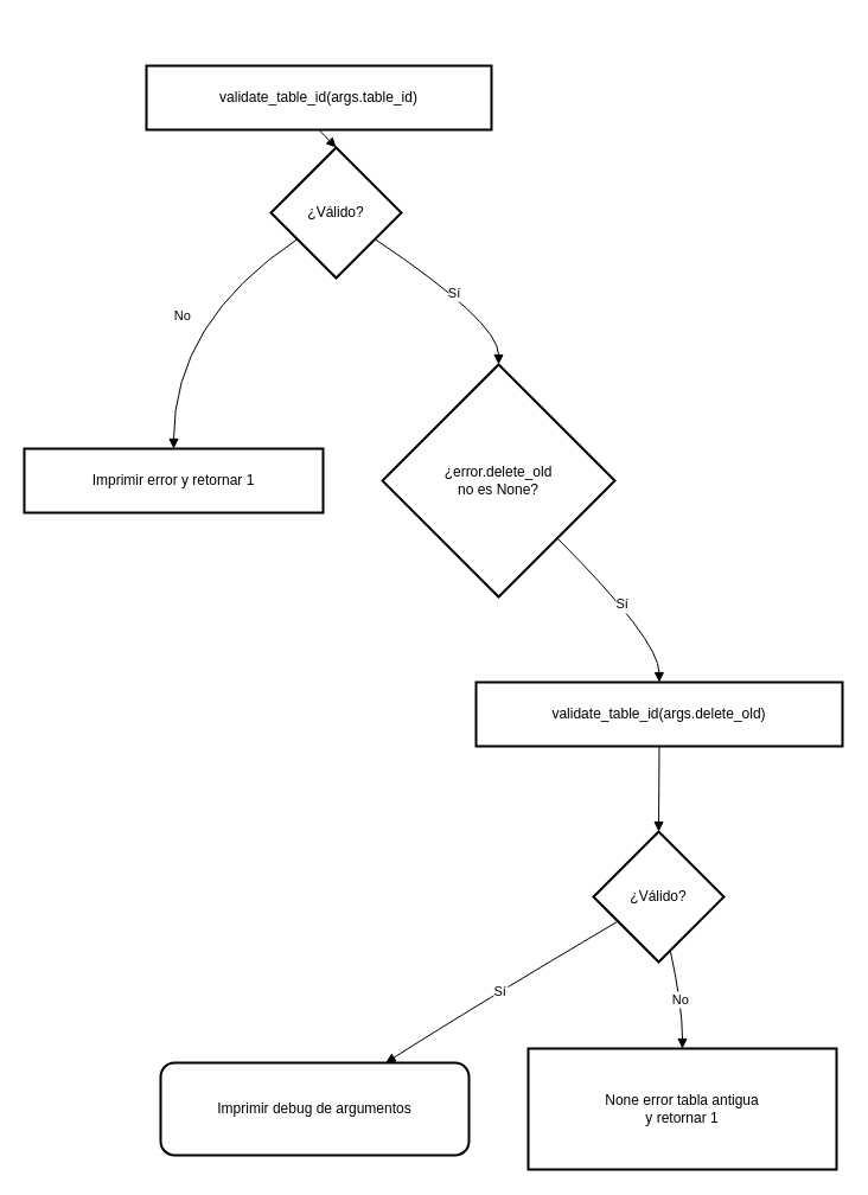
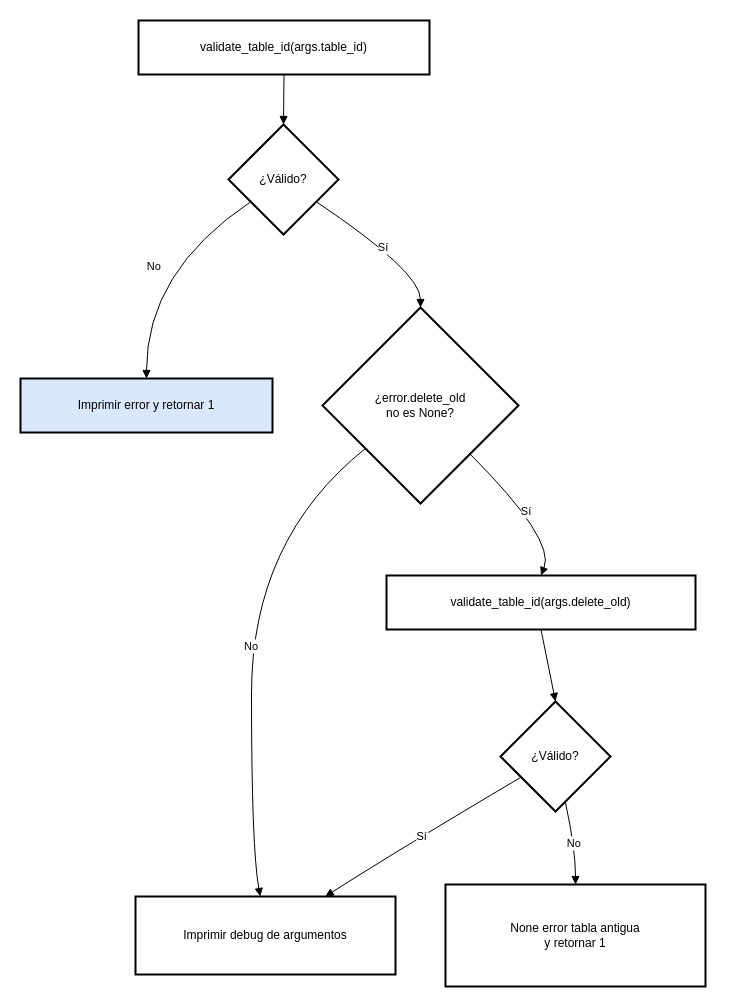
- <mxCell id="2" value="validate_table_id(args.table_id)" style="whiteSpace=wrap;strokeWidth=2;" vertex="1" parent="1"><mxGeometry x="123" y="55" width="291" height="54" as="geometry" /></mxCell>
+ <mxCell id="2" value="validate_table_id(args.table_id)" style="whiteSpace=wrap;strokeWidth=2;" vertex="1" parent="1"><mxGeometry x="138" y="20" width="291" height="54" as="geometry" /></mxCell>
- <mxCell id="4" value="Imprimir error y retornar 1" style="whiteSpace=wrap;strokeWidth=2;" vertex="1" parent="1"><mxGeometry x="20" y="378" width="252" height="54" as="geometry" /></mxCell>
+ <mxCell id="4" value="Imprimir error y retornar 1" style="whiteSpace=wrap;strokeWidth=2;fillColor=#dae8fc;" vertex="1" parent="1"><mxGeometry x="20" y="378" width="252" height="54" as="geometry" /></mxCell>
- <mxCell id="7" value="validate_table_id(args.delete_old)" style="whiteSpace=wrap;strokeWidth=2;" vertex="1" parent="1"><mxGeometry x="401" y="575" width="309" height="54" as="geometry" /></mxCell>
+ <mxCell id="7" value="validate_table_id(args.delete_old)" style="whiteSpace=wrap;strokeWidth=2;" vertex="1" parent="1"><mxGeometry x="386" y="575" width="309" height="54" as="geometry" /></mxCell>
+ <mxCell id="13" value="No" style="curved=1;startArrow=none;endArrow=block;exitX=0;exitY=0.89;entryX=0.48;entryY=0;rounded=0;" edge="1" parent="1" source="5" target="6"><mxGeometry relative="1" as="geometry"><Array as="points"><mxPoint x="251" y="539" /><mxPoint x="251" y="848" /></Array></mxGeometry></mxCell>
- <mxCell id="6" value="Imprimir debug de argumentos" style="whiteSpace=wrap;strokeWidth=2;rounded=1;" vertex="1" parent="1"><mxGeometry x="135" y="896" width="260" height="78" as="geometry" /></mxCell>
+ <mxCell id="6" value="Imprimir debug de argumentos" style="whiteSpace=wrap;strokeWidth=2;" vertex="1" parent="1"><mxGeometry x="135" y="896" width="260" height="78" as="geometry" /></mxCell>
